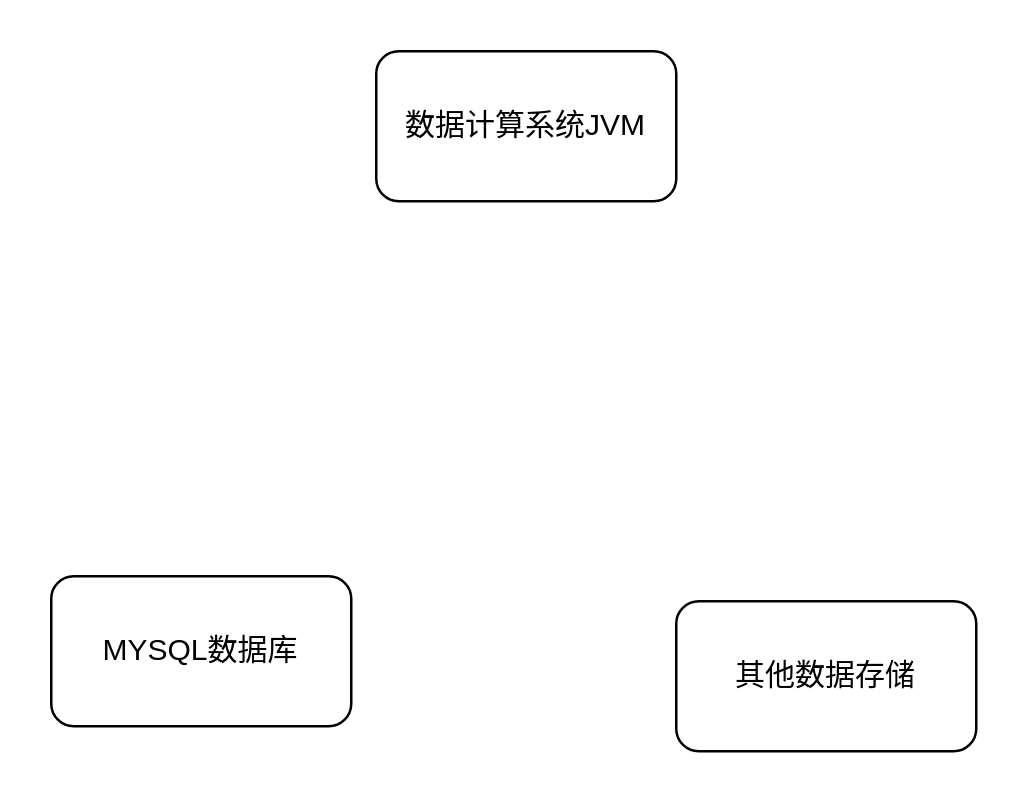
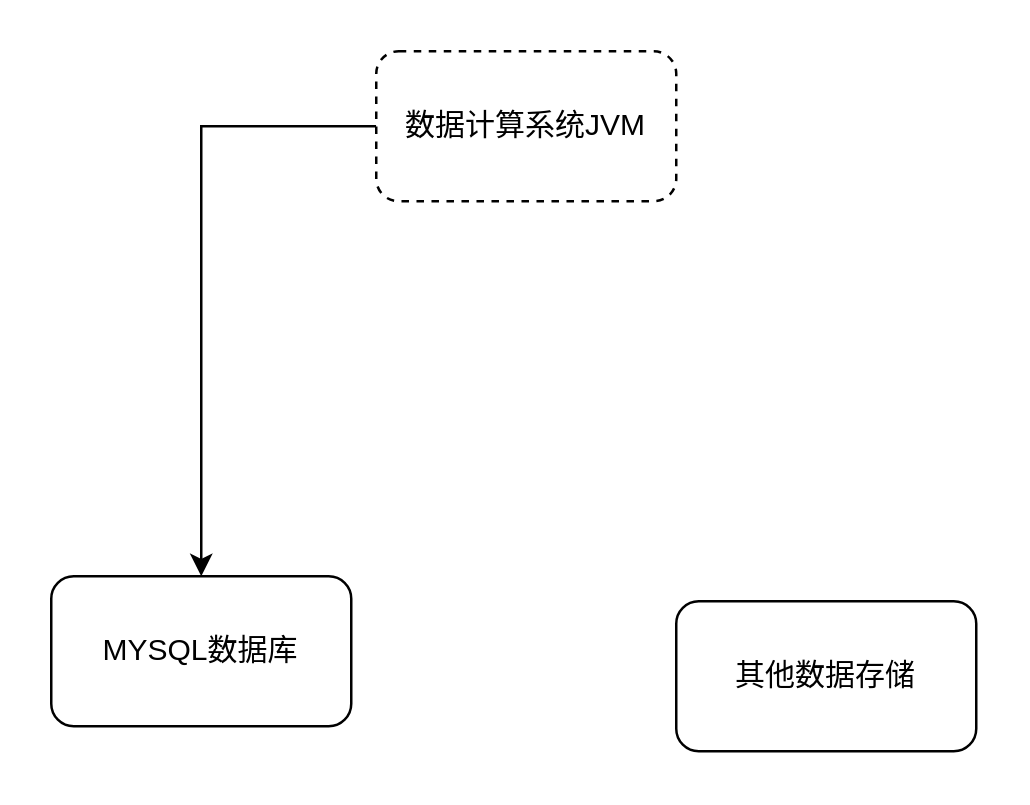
- <mxCell id="3" value="数据计算系统JVM" style="rounded=1;whiteSpace=wrap;html=1;" vertex="1" parent="1"><mxGeometry x="150" y="20" width="120" height="60" as="geometry" /></mxCell>
+ <mxCell id="3" value="数据计算系统JVM" style="rounded=1;whiteSpace=wrap;html=1;dashed=1;" vertex="1" parent="1"><mxGeometry x="150" y="20" width="120" height="60" as="geometry" /></mxCell>
+ <mxCell id="2" style="edgeStyle=orthogonalEdgeStyle;rounded=0;orthogonalLoop=1;jettySize=auto;html=1;entryX=0.5;entryY=0;entryDx=0;entryDy=0;" edge="1" parent="1" source="3" target="4"><mxGeometry relative="1" as="geometry" /></mxCell>
